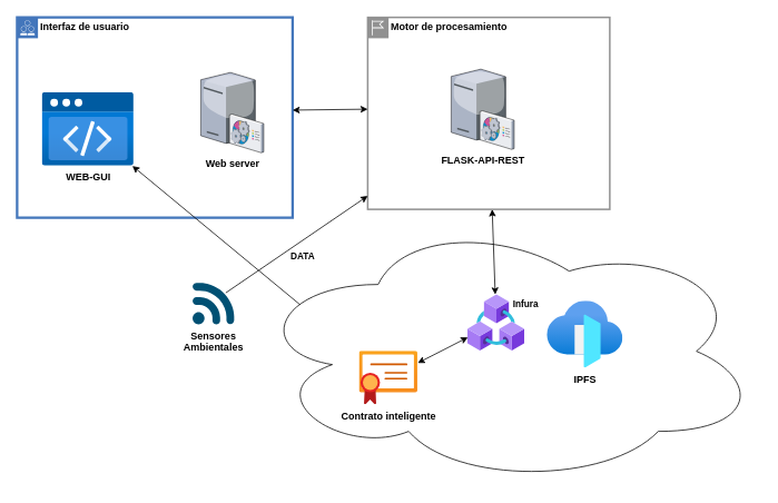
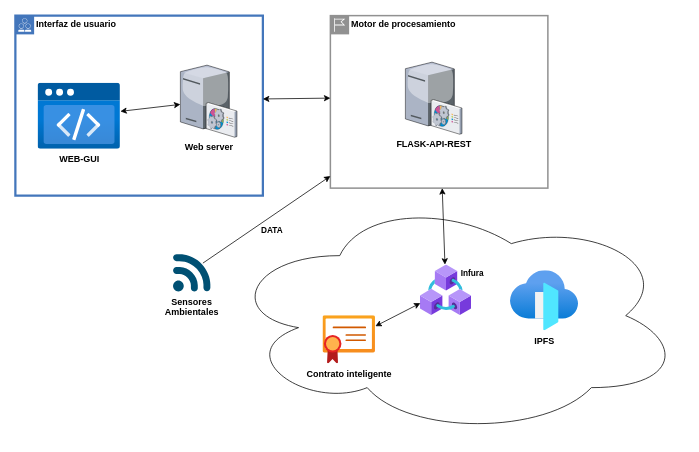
- <mxCell id="10" value="" style="html=1;labelBackgroundColor=#ffffff;startArrow=classic;startFill=1;startSize=6;endArrow=classic;endFill=1;endSize=6;jettySize=auto;orthogonalLoop=1;strokeWidth=1;fontSize=14;rounded=0;" parent="7" source="8" target="13" edge="1"><mxGeometry width="60" height="60" relative="1" as="geometry"><mxPoint x="150" y="150" as="sourcePoint" /><mxPoint x="210" y="90" as="targetPoint" /></mxGeometry></mxCell>
+ <mxCell id="10" value="" style="html=1;labelBackgroundColor=#ffffff;startArrow=classic;startFill=1;startSize=6;endArrow=classic;endFill=1;endSize=6;jettySize=auto;orthogonalLoop=1;strokeWidth=1;fontSize=14;rounded=0;" parent="7" source="8" target="9" edge="1"><mxGeometry width="60" height="60" relative="1" as="geometry"><mxPoint x="150" y="150" as="sourcePoint" /><mxPoint x="210" y="90" as="targetPoint" /></mxGeometry></mxCell>
- <mxCell id="16" value="&lt;b&gt;IPFS&lt;/b&gt;" style="image;aspect=fixed;html=1;points=[];align=center;fontSize=12;image=img/lib/azure2/networking/Front_Doors.svg;" parent="1" vertex="1"><mxGeometry x="655" y="360" width="90.67" height="80" as="geometry" /></mxCell>
+ <mxCell id="16" value="&lt;b&gt;IPFS&lt;/b&gt;" style="image;aspect=fixed;html=1;points=[];align=center;fontSize=12;image=img/lib/azure2/networking/Front_Doors.svg;" parent="1" vertex="1"><mxGeometry x="680" y="360" width="90.67" height="80" as="geometry" /></mxCell>
